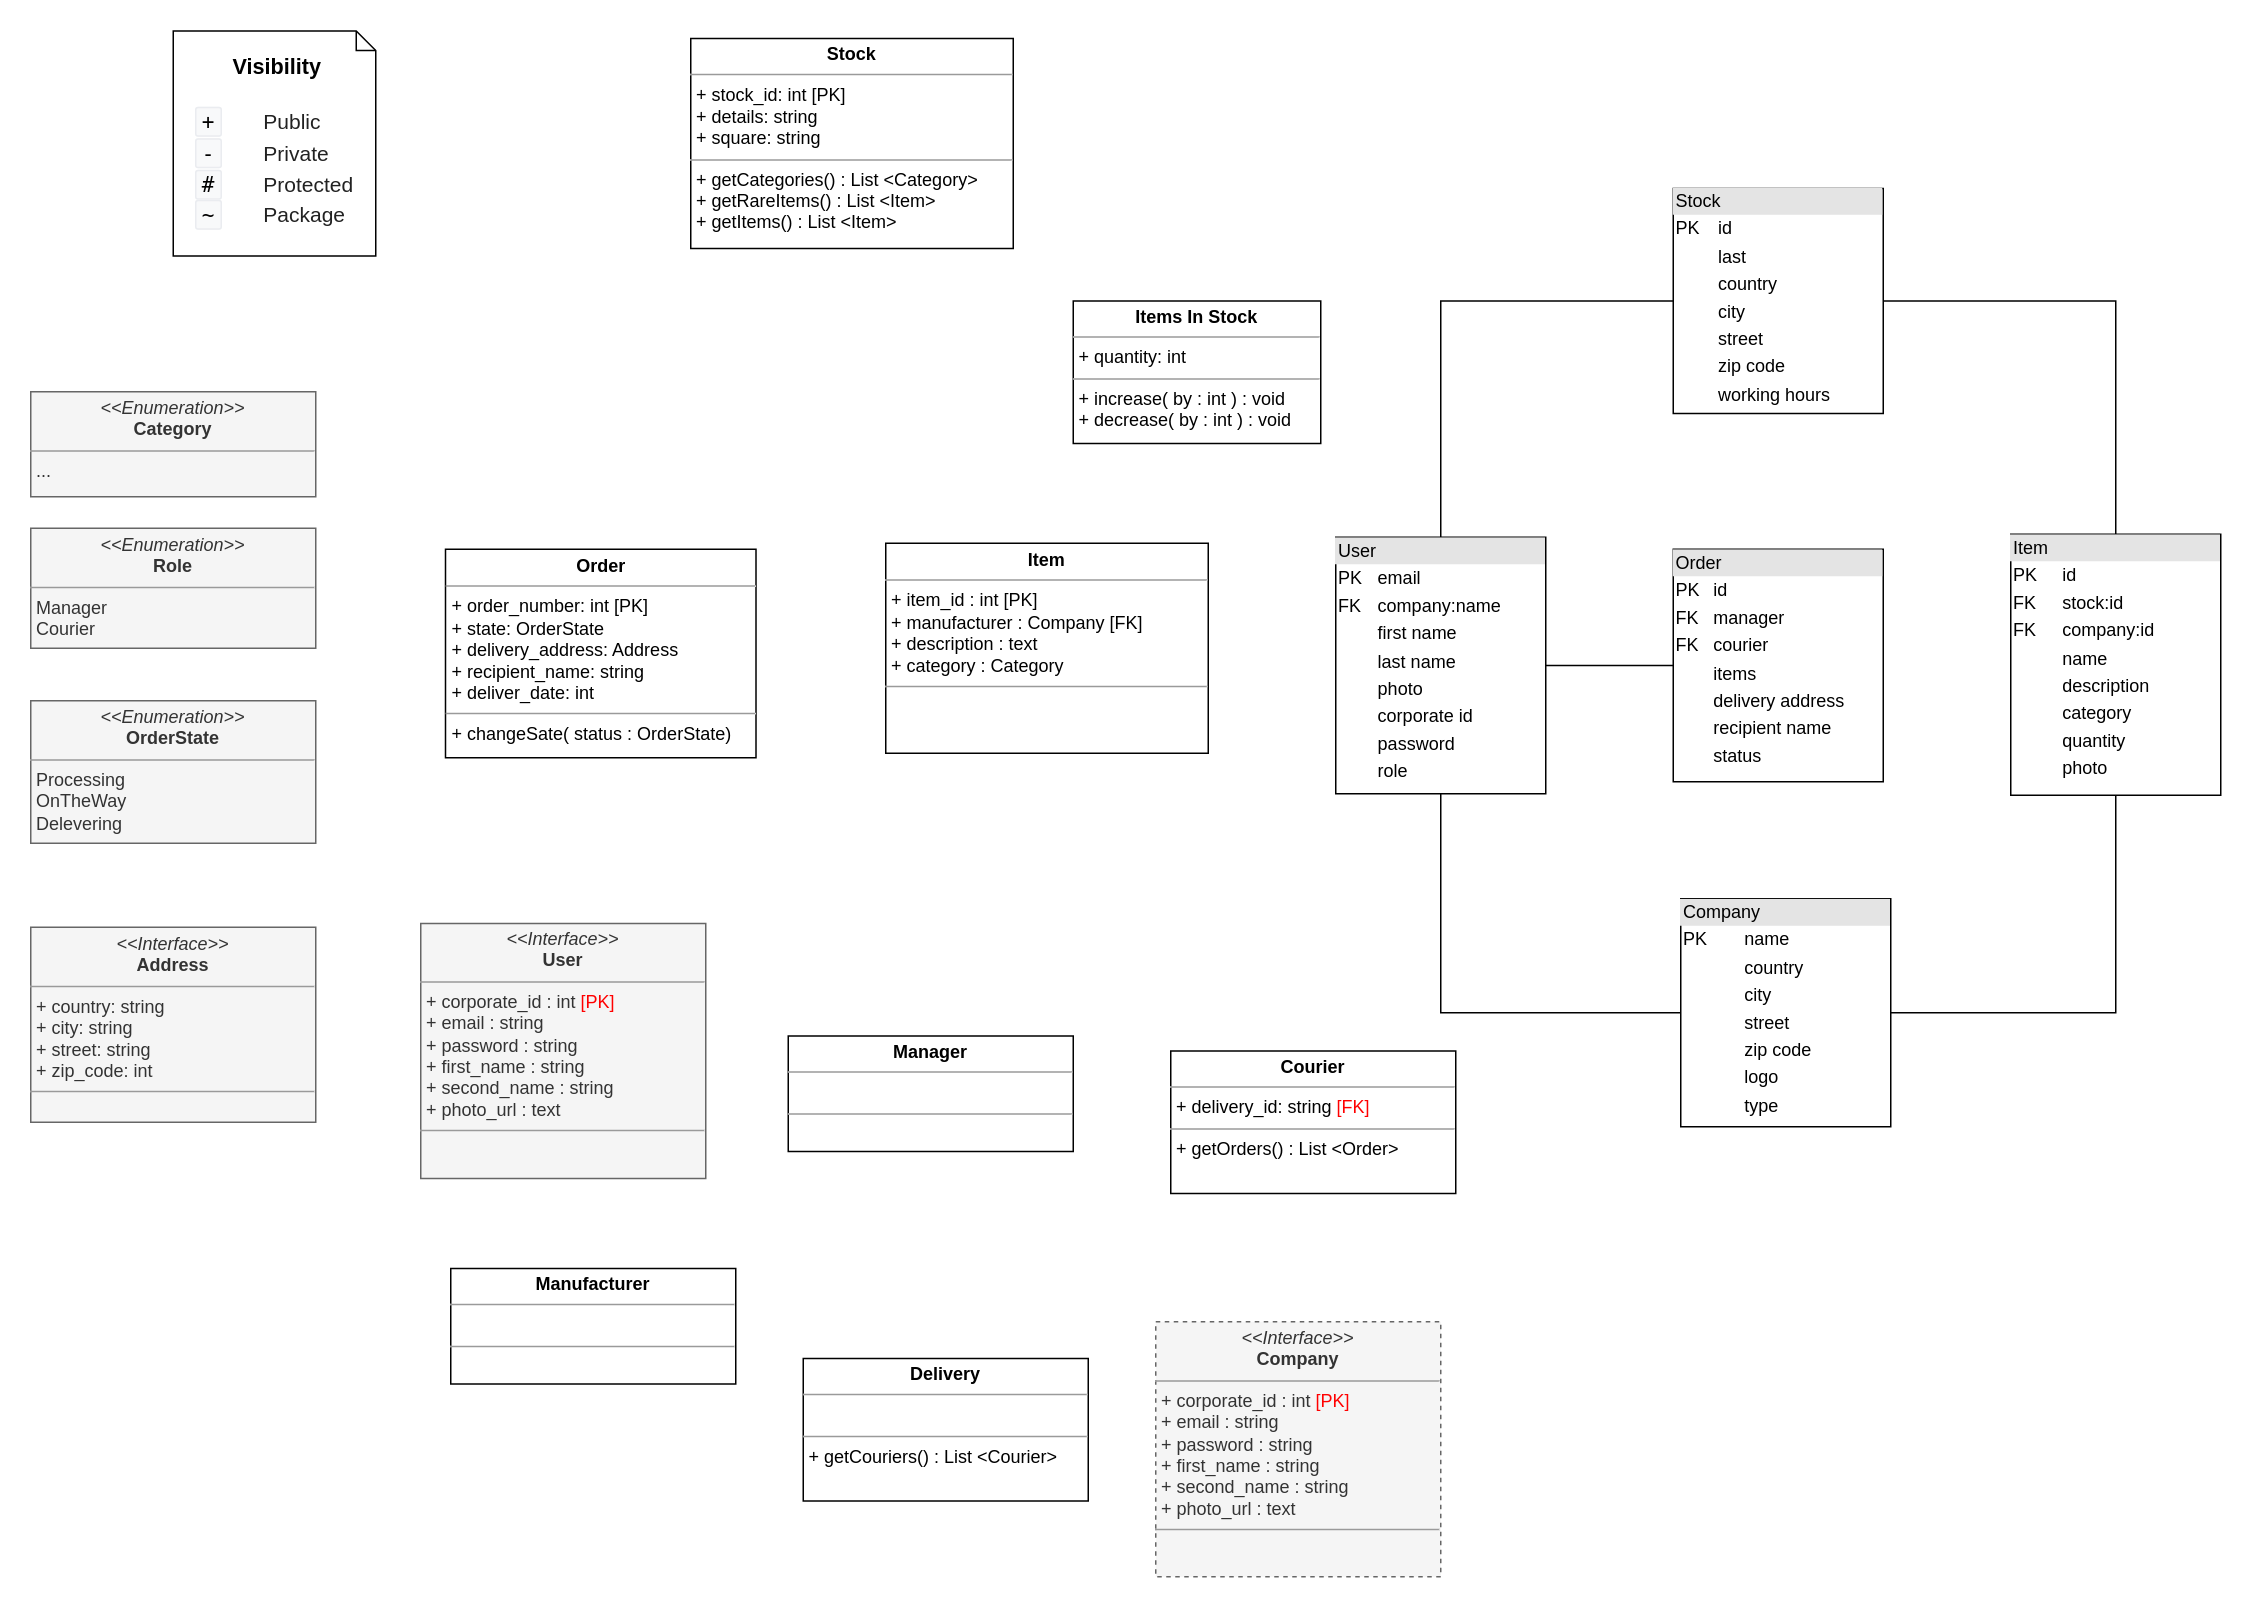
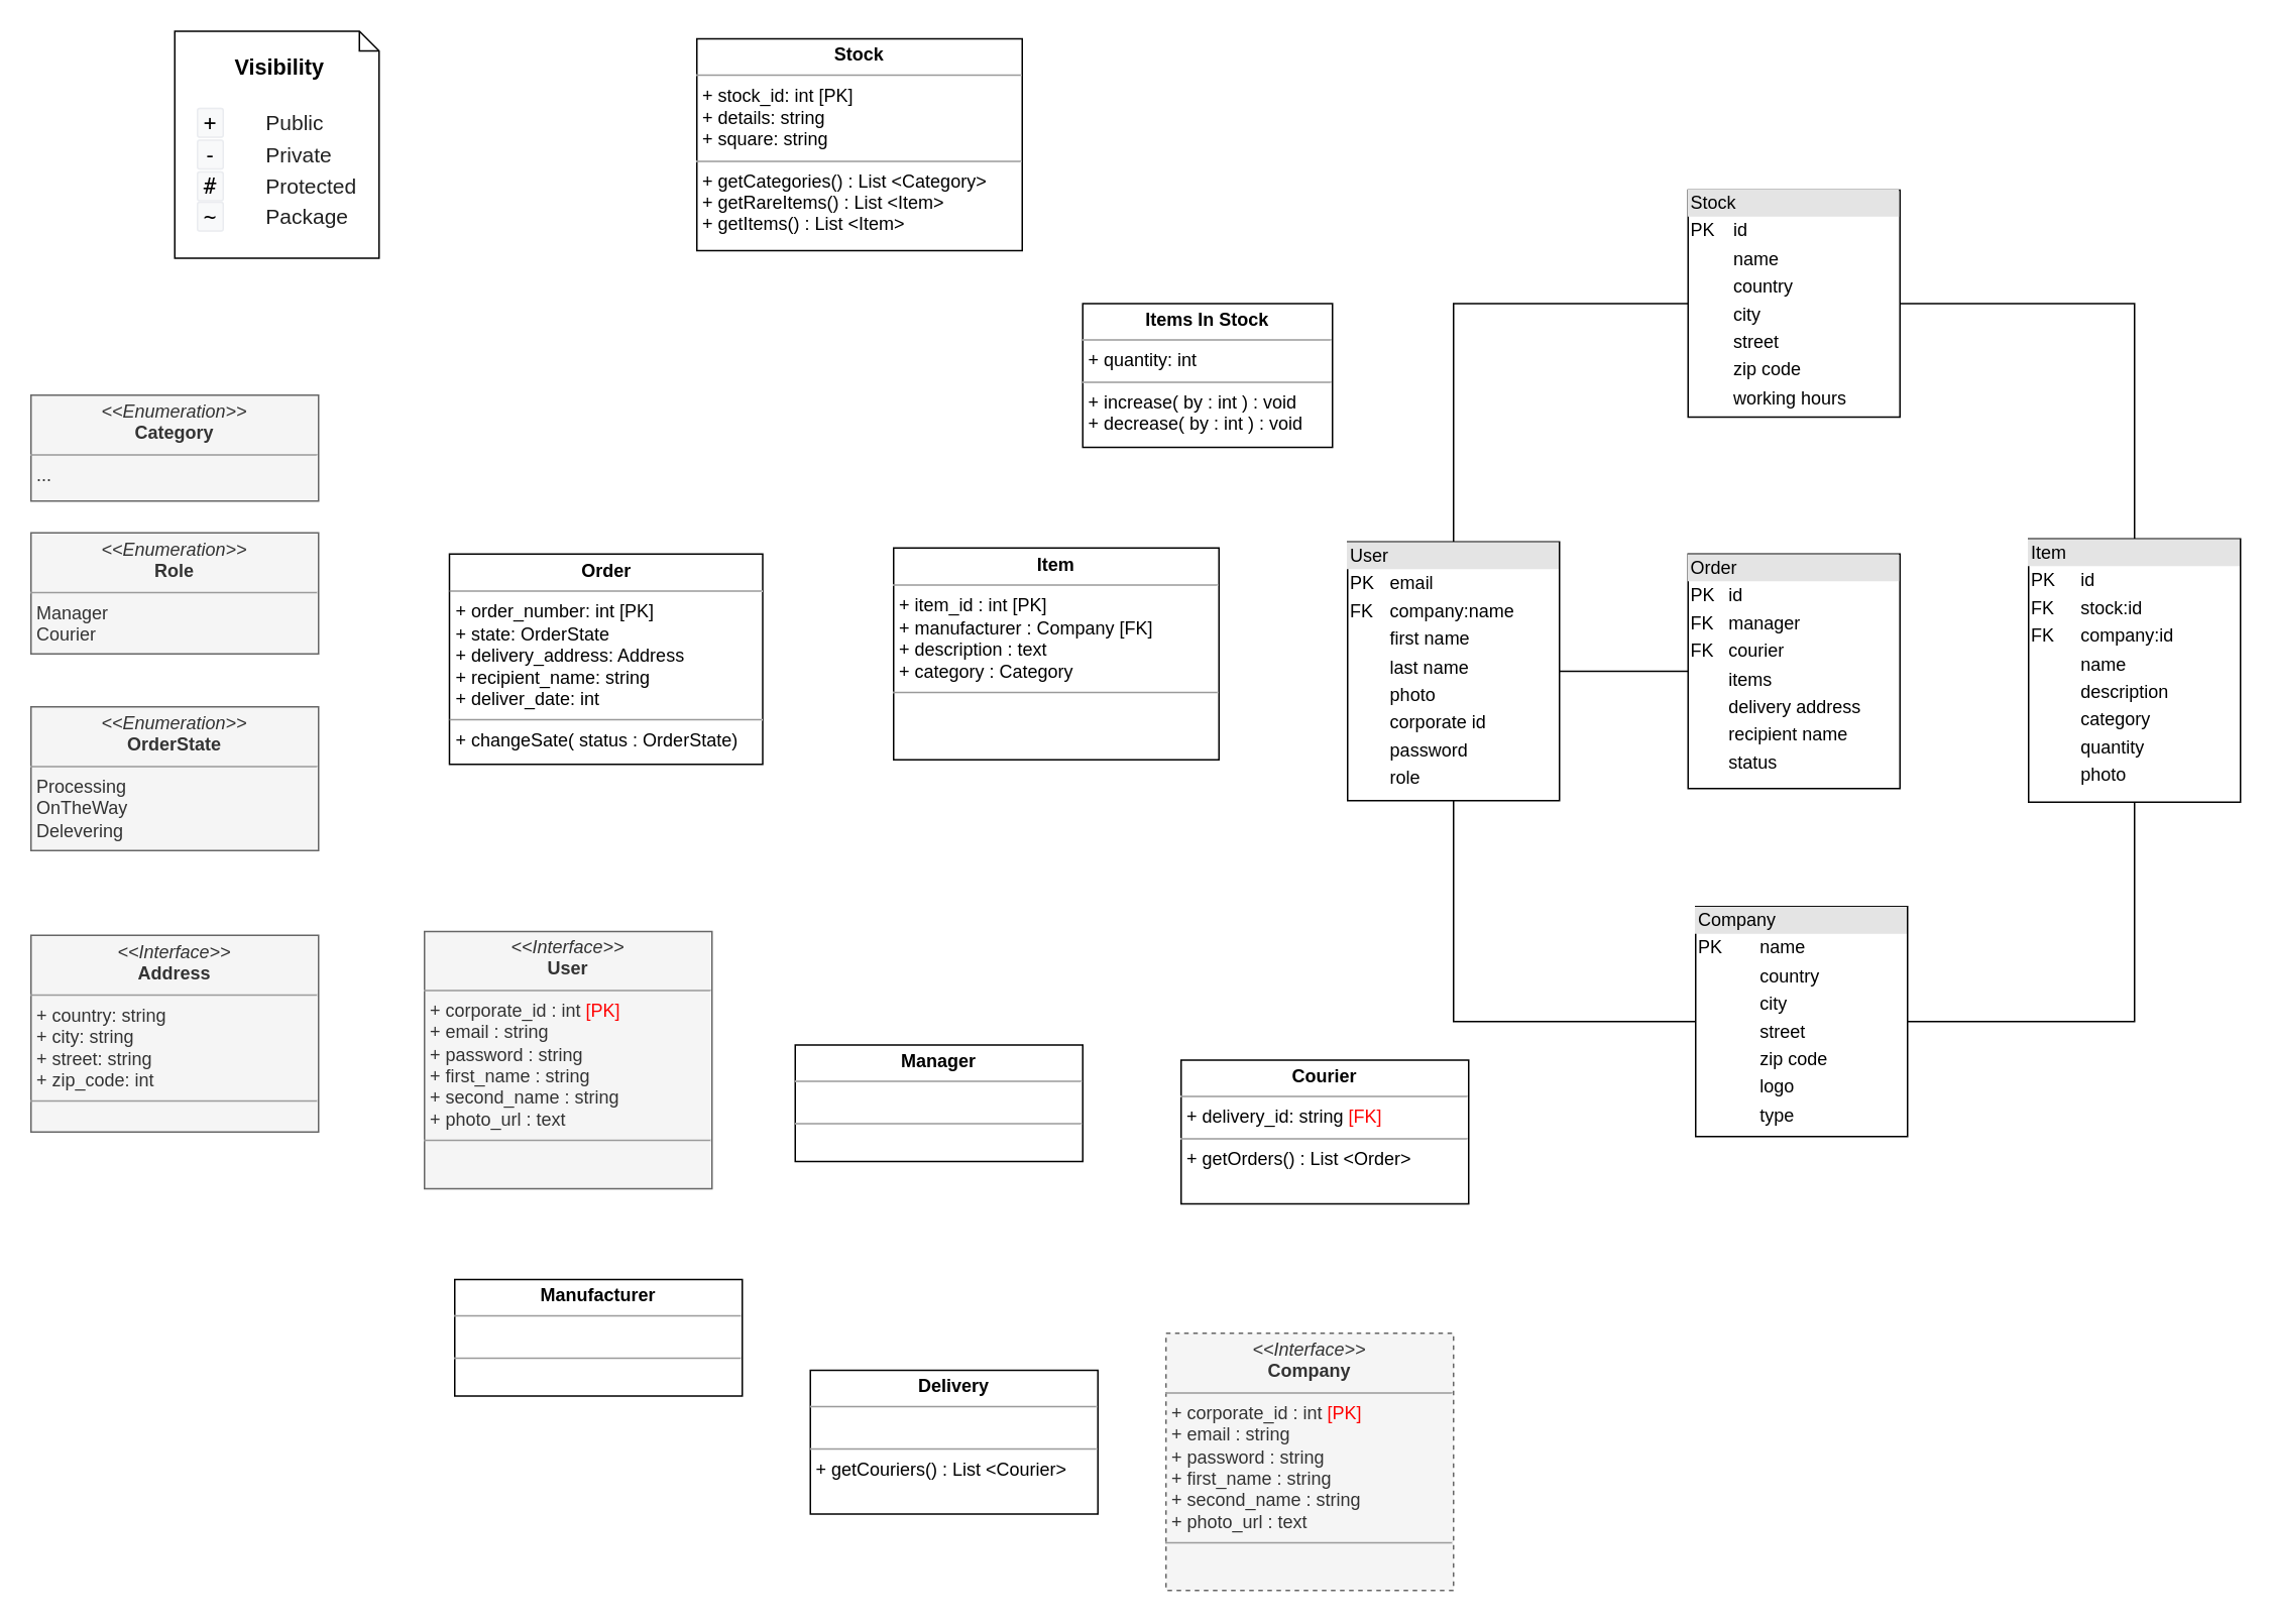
- <mxCell id="3" value="&lt;div style=&quot;box-sizing: border-box ; width: 100% ; background: #e4e4e4 ; padding: 2px&quot;&gt;Stock&lt;/div&gt;&lt;table style=&quot;width: 100% ; font-size: 1em&quot; cellpadding=&quot;2&quot; cellspacing=&quot;0&quot;&gt;&lt;tbody&gt;&lt;tr&gt;&lt;td&gt;PK&lt;/td&gt;&lt;td&gt;id&lt;/td&gt;&lt;/tr&gt;&lt;tr&gt;&lt;td&gt;&lt;br&gt;&lt;/td&gt;&lt;td&gt;last&lt;/td&gt;&lt;/tr&gt;&lt;tr&gt;&lt;td&gt;&lt;/td&gt;&lt;td&gt;country&lt;br&gt;&lt;/td&gt;&lt;/tr&gt;&lt;tr&gt;&lt;td&gt;&lt;br&gt;&lt;/td&gt;&lt;td&gt;city&lt;/td&gt;&lt;/tr&gt;&lt;tr&gt;&lt;td&gt;&lt;br&gt;&lt;/td&gt;&lt;td&gt;street&lt;/td&gt;&lt;/tr&gt;&lt;tr&gt;&lt;td&gt;&lt;br&gt;&lt;/td&gt;&lt;td&gt;zip code&lt;/td&gt;&lt;/tr&gt;&lt;tr&gt;&lt;td&gt;&lt;br&gt;&lt;/td&gt;&lt;td&gt;working hours&lt;/td&gt;&lt;/tr&gt;&lt;/tbody&gt;&lt;/table&gt;" style="verticalAlign=top;align=left;overflow=fill;html=1;" parent="1" vertex="1"><mxGeometry x="1115" y="125" width="140" height="150" as="geometry" /></mxCell>
+ <mxCell id="3" value="&lt;div style=&quot;box-sizing: border-box ; width: 100% ; background: #e4e4e4 ; padding: 2px&quot;&gt;Stock&lt;/div&gt;&lt;table style=&quot;width: 100% ; font-size: 1em&quot; cellpadding=&quot;2&quot; cellspacing=&quot;0&quot;&gt;&lt;tbody&gt;&lt;tr&gt;&lt;td&gt;PK&lt;/td&gt;&lt;td&gt;id&lt;/td&gt;&lt;/tr&gt;&lt;tr&gt;&lt;td&gt;&lt;br&gt;&lt;/td&gt;&lt;td&gt;name&lt;/td&gt;&lt;/tr&gt;&lt;tr&gt;&lt;td&gt;&lt;/td&gt;&lt;td&gt;country&lt;br&gt;&lt;/td&gt;&lt;/tr&gt;&lt;tr&gt;&lt;td&gt;&lt;br&gt;&lt;/td&gt;&lt;td&gt;city&lt;/td&gt;&lt;/tr&gt;&lt;tr&gt;&lt;td&gt;&lt;br&gt;&lt;/td&gt;&lt;td&gt;street&lt;/td&gt;&lt;/tr&gt;&lt;tr&gt;&lt;td&gt;&lt;br&gt;&lt;/td&gt;&lt;td&gt;zip code&lt;/td&gt;&lt;/tr&gt;&lt;tr&gt;&lt;td&gt;&lt;br&gt;&lt;/td&gt;&lt;td&gt;working hours&lt;/td&gt;&lt;/tr&gt;&lt;/tbody&gt;&lt;/table&gt;" style="verticalAlign=top;align=left;overflow=fill;html=1;" parent="1" vertex="1"><mxGeometry x="1115" y="125" width="140" height="150" as="geometry" /></mxCell>
